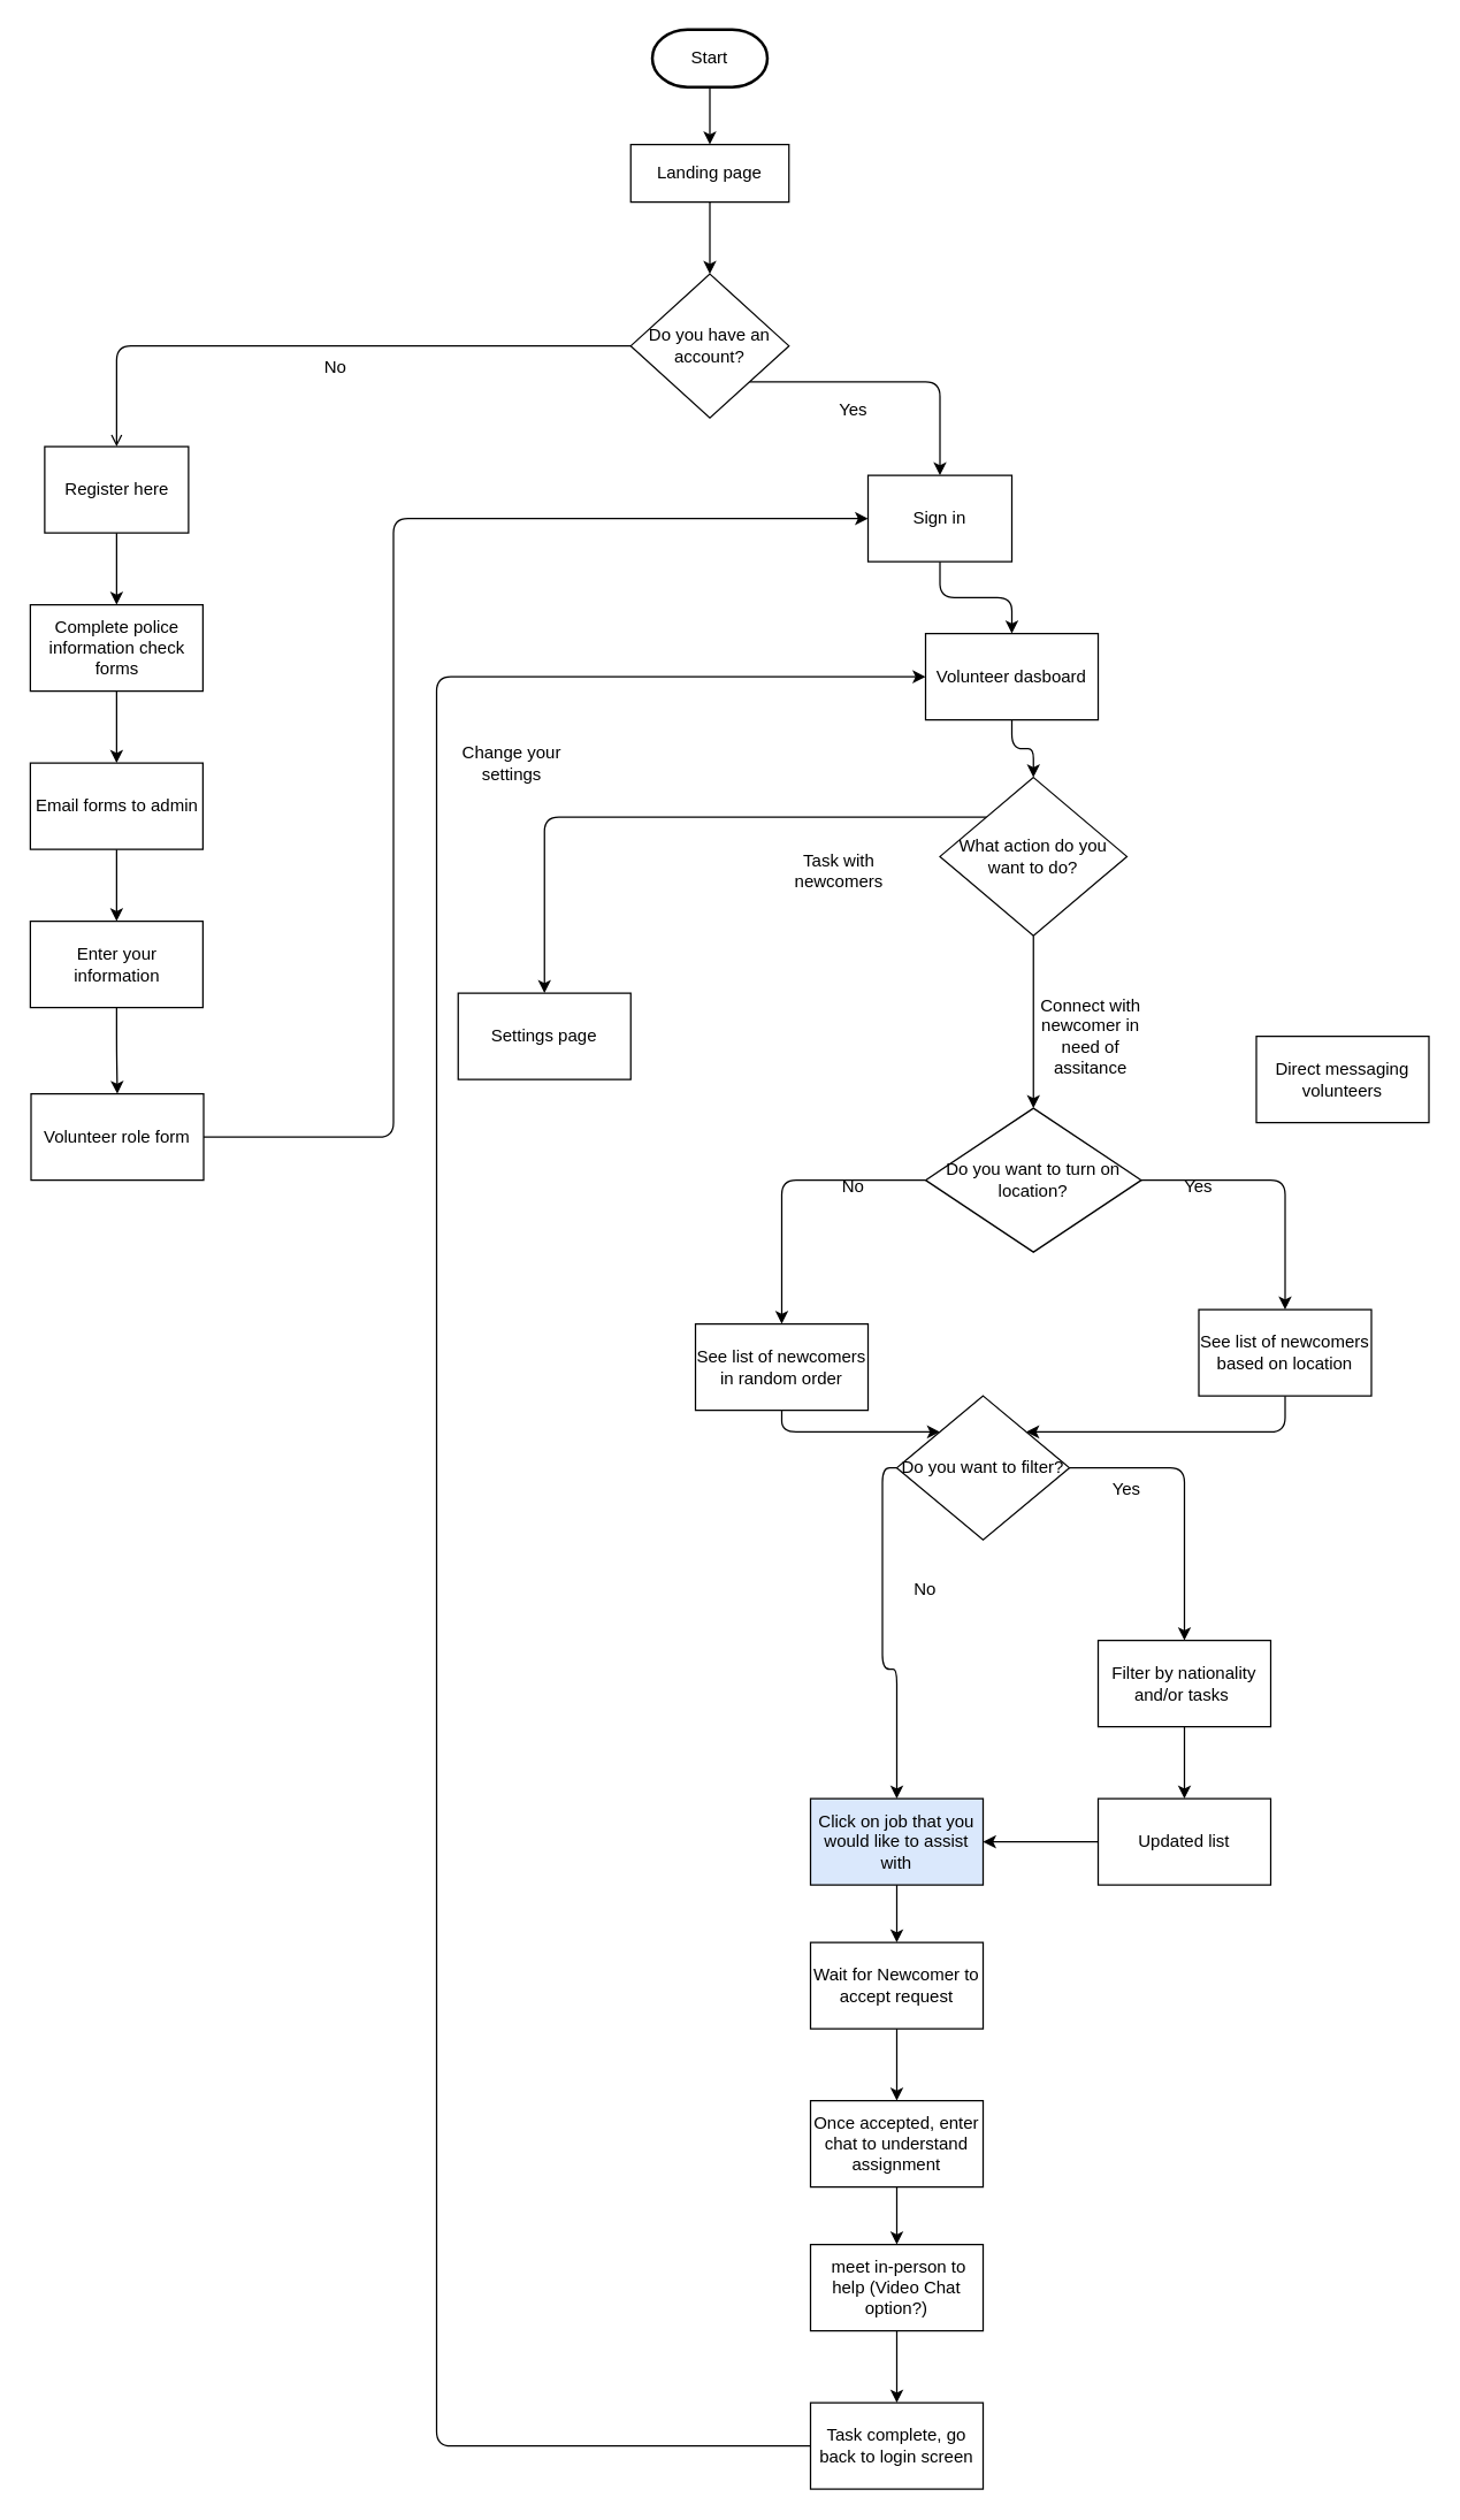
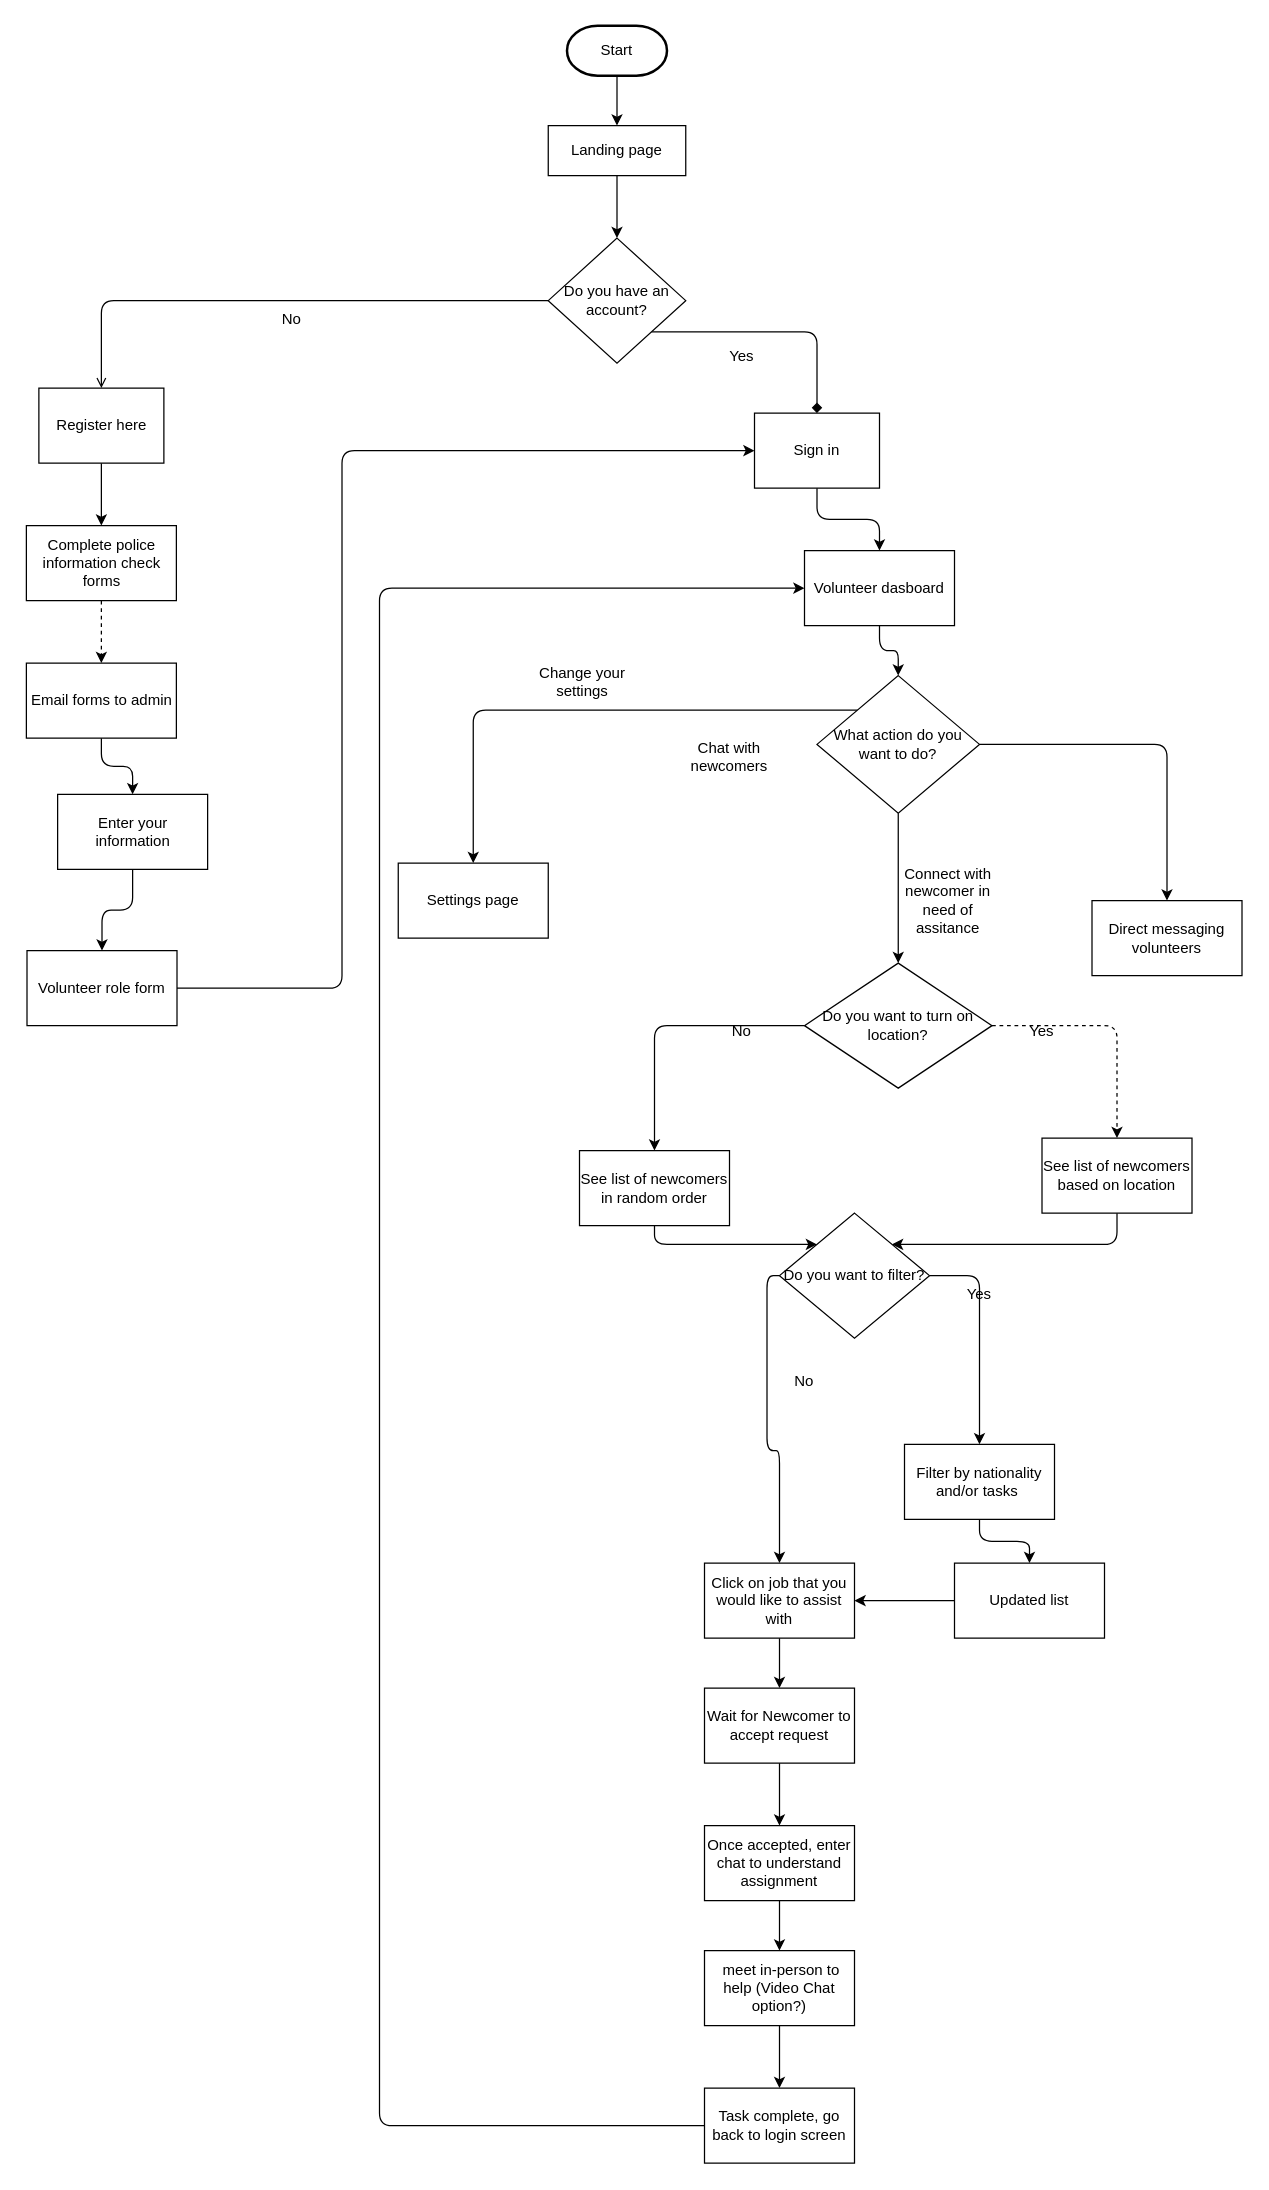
- <mxCell id="6" style="edgeStyle=orthogonalEdgeStyle;html=1;exitX=1;exitY=1;exitDx=0;exitDy=0;entryX=0.5;entryY=0;entryDx=0;entryDy=0;" parent="1" source="8" target="12" edge="1"><mxGeometry relative="1" as="geometry" /></mxCell>
+ <mxCell id="6" style="edgeStyle=orthogonalEdgeStyle;html=1;exitX=1;exitY=1;exitDx=0;exitDy=0;entryX=0.5;entryY=0;entryDx=0;entryDy=0;endArrow=diamond;" parent="1" source="8" target="12" edge="1"><mxGeometry relative="1" as="geometry" /></mxCell>
- <mxCell id="54" style="edgeStyle=orthogonalEdgeStyle;html=1;exitX=0.5;exitY=1;exitDx=0;exitDy=0;" edge="1" parent="1" source="55" target="57"><mxGeometry relative="1" as="geometry" /></mxCell>
+ <mxCell id="54" style="edgeStyle=orthogonalEdgeStyle;html=1;exitX=0.5;exitY=1;exitDx=0;exitDy=0;dashed=1;" edge="1" parent="1" source="55" target="57"><mxGeometry relative="1" as="geometry" /></mxCell>
- <mxCell id="53" value="Change your settings" style="text;html=1;strokeColor=none;fillColor=none;align=center;verticalAlign=middle;whiteSpace=wrap;rounded=0;" vertex="1" parent="1"><mxGeometry x="313" y="505" width="85" height="50" as="geometry" /></mxCell>
+ <mxCell id="53" value="Change your settings" style="text;html=1;strokeColor=none;fillColor=none;align=center;verticalAlign=middle;whiteSpace=wrap;rounded=0;" vertex="1" parent="1"><mxGeometry x="423" y="520" width="85" height="50" as="geometry" /></mxCell>
+ <mxCell id="17" style="edgeStyle=orthogonalEdgeStyle;html=1;exitX=1;exitY=0.5;exitDx=0;exitDy=0;entryX=0.5;entryY=0;entryDx=0;entryDy=0;" parent="1" source="20" target="21" edge="1"><mxGeometry relative="1" as="geometry" /></mxCell>
- <mxCell id="51" value="Task with newcomers" style="text;html=1;strokeColor=none;fillColor=none;align=center;verticalAlign=middle;whiteSpace=wrap;rounded=0;" vertex="1" parent="1"><mxGeometry x="553" y="590" width="60" height="30" as="geometry" /></mxCell>
+ <mxCell id="51" value="Chat with newcomers" style="text;html=1;strokeColor=none;fillColor=none;align=center;verticalAlign=middle;whiteSpace=wrap;rounded=0;" vertex="1" parent="1"><mxGeometry x="553" y="590" width="60" height="30" as="geometry" /></mxCell>
- <mxCell id="59" value="Enter your information" style="rounded=0;whiteSpace=wrap;html=1;" vertex="1" parent="1"><mxGeometry x="20.5" y="640" width="120" height="60" as="geometry" /></mxCell>
+ <mxCell id="59" value="Enter your information" style="rounded=0;whiteSpace=wrap;html=1;" vertex="1" parent="1"><mxGeometry x="45.5" y="635" width="120" height="60" as="geometry" /></mxCell>
- <mxCell id="27" style="edgeStyle=orthogonalEdgeStyle;html=1;exitX=1;exitY=0.5;exitDx=0;exitDy=0;entryX=0.5;entryY=0;entryDx=0;entryDy=0;" parent="1" source="29" target="24" edge="1"><mxGeometry relative="1" as="geometry" /></mxCell>
+ <mxCell id="27" style="edgeStyle=orthogonalEdgeStyle;html=1;exitX=1;exitY=0.5;exitDx=0;exitDy=0;entryX=0.5;entryY=0;entryDx=0;entryDy=0;dashed=1;" parent="1" source="29" target="24" edge="1"><mxGeometry relative="1" as="geometry" /></mxCell>
- <mxCell id="26" value="See list of newcomers in random order" style="rounded=0;whiteSpace=wrap;html=1;" parent="1" vertex="1"><mxGeometry x="483" y="920" width="120" height="60" as="geometry" /></mxCell>
+ <mxCell id="26" value="See list of newcomers in random order" style="rounded=0;whiteSpace=wrap;html=1;" parent="1" vertex="1"><mxGeometry x="463" y="920" width="120" height="60" as="geometry" /></mxCell>
- <mxCell id="33" value="Filter by nationality and/or tasks&amp;nbsp;" style="rounded=0;whiteSpace=wrap;html=1;" parent="1" vertex="1"><mxGeometry x="763" y="1140" width="120" height="60" as="geometry" /></mxCell>
+ <mxCell id="33" value="Filter by nationality and/or tasks&amp;nbsp;" style="rounded=0;whiteSpace=wrap;html=1;" parent="1" vertex="1"><mxGeometry x="723" y="1155" width="120" height="60" as="geometry" /></mxCell>
- <mxCell id="37" value="Click on job that you would like to assist with" style="rounded=0;whiteSpace=wrap;html=1;fillColor=#dae8fc;" parent="1" vertex="1"><mxGeometry x="563" y="1250" width="120" height="60" as="geometry" /></mxCell>
+ <mxCell id="37" value="Click on job that you would like to assist with" style="rounded=0;whiteSpace=wrap;html=1;" parent="1" vertex="1"><mxGeometry x="563" y="1250" width="120" height="60" as="geometry" /></mxCell>
